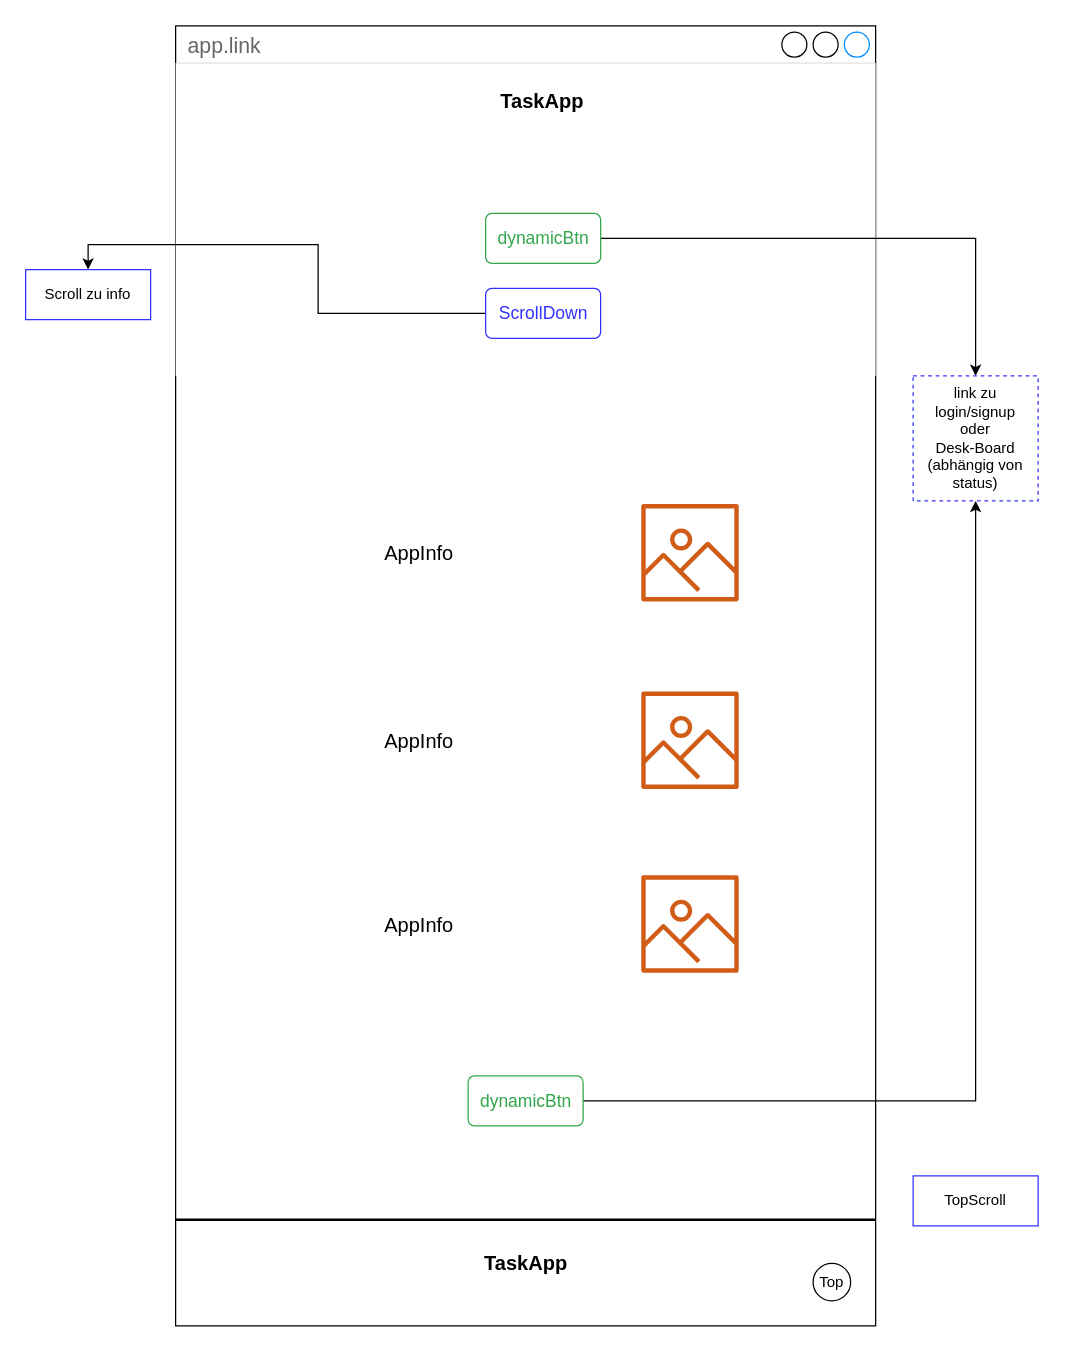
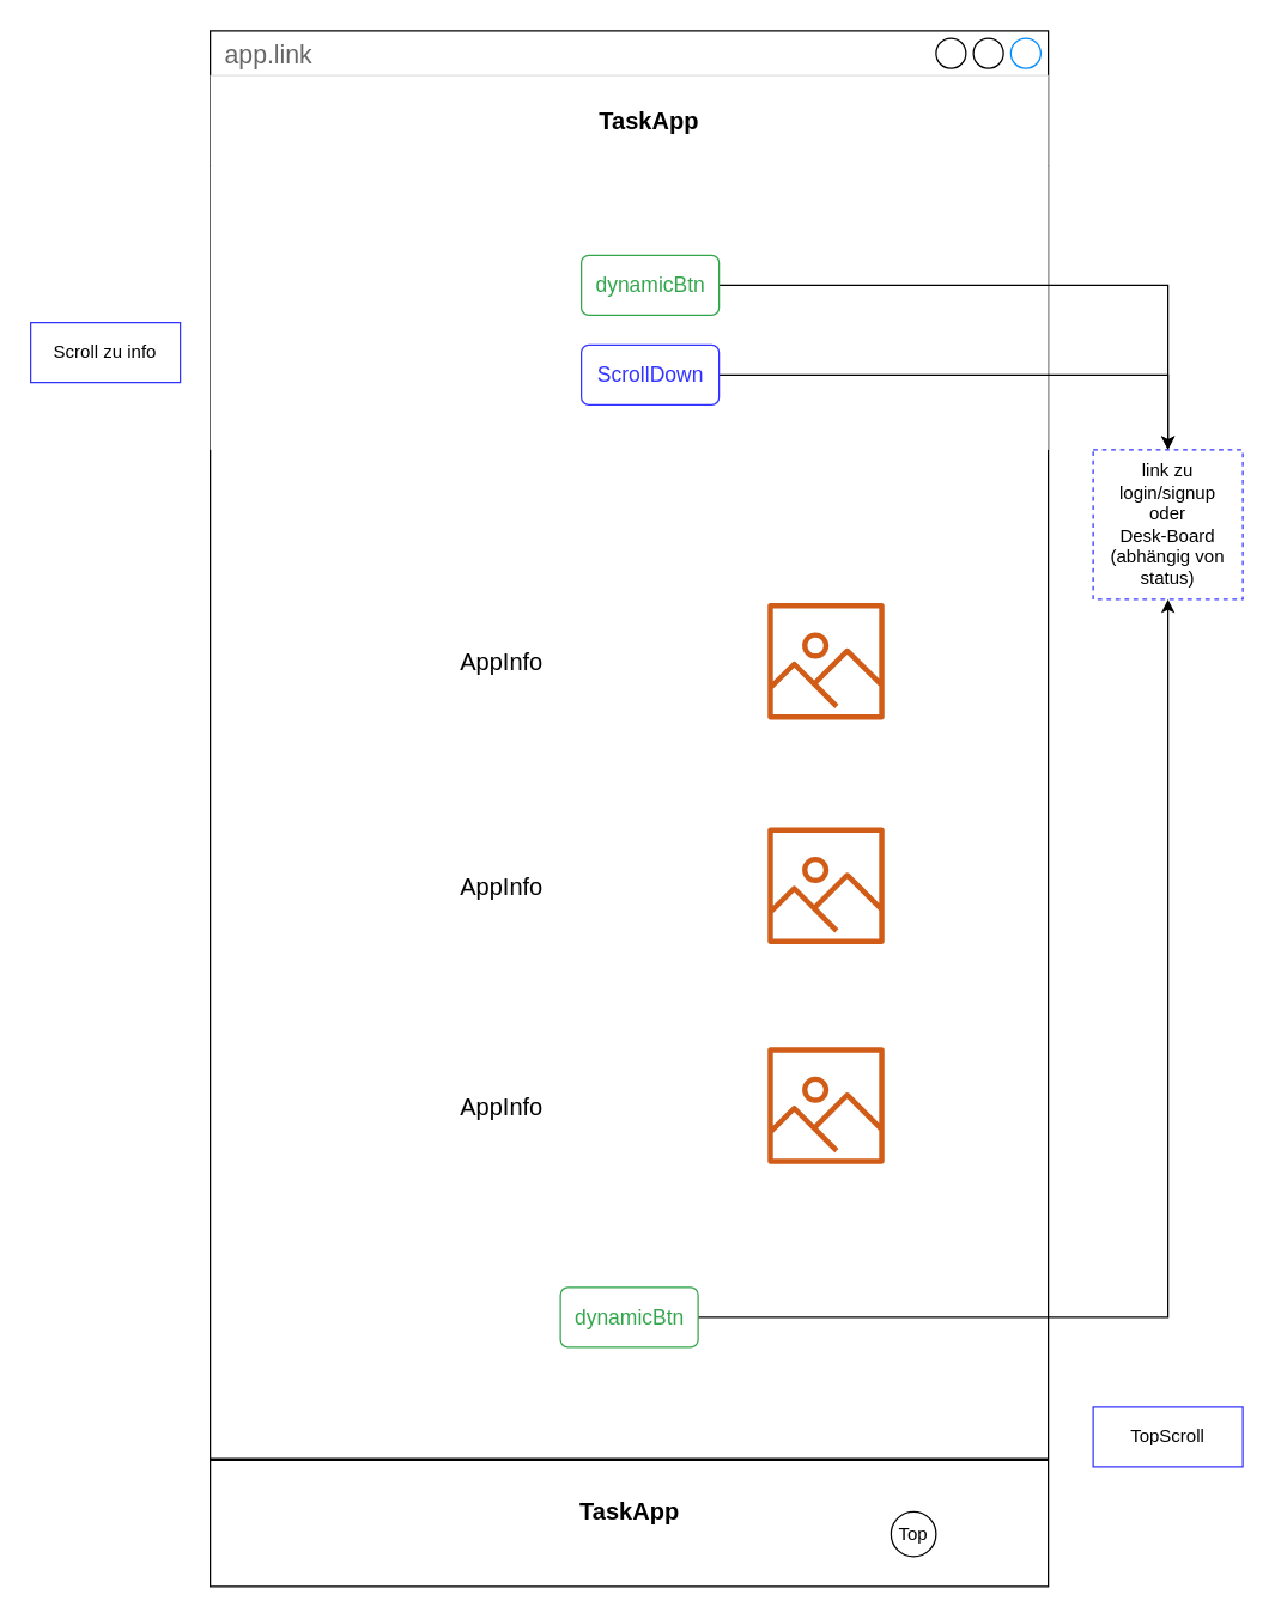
- <mxCell id="20" style="edgeStyle=orthogonalEdgeStyle;rounded=0;orthogonalLoop=1;jettySize=auto;html=1;entryX=0.5;entryY=0;entryDx=0;entryDy=0;fontColor=#3333FF;" parent="1" source="21" target="23" edge="1"><mxGeometry relative="1" as="geometry" /></mxCell>
+ <mxCell id="20" style="edgeStyle=orthogonalEdgeStyle;rounded=0;orthogonalLoop=1;jettySize=auto;html=1;fontColor=#3333FF;" parent="1" source="21" target="22" edge="1"><mxGeometry relative="1" as="geometry" /></mxCell>
- <mxCell id="15" value="Top" style="ellipse;whiteSpace=wrap;html=1;aspect=fixed;" parent="1" vertex="1"><mxGeometry x="650" y="1010" width="30" height="30" as="geometry" /></mxCell>
+ <mxCell id="15" value="Top" style="ellipse;whiteSpace=wrap;html=1;aspect=fixed;" parent="1" vertex="1"><mxGeometry x="595" y="1010" width="30" height="30" as="geometry" /></mxCell>
